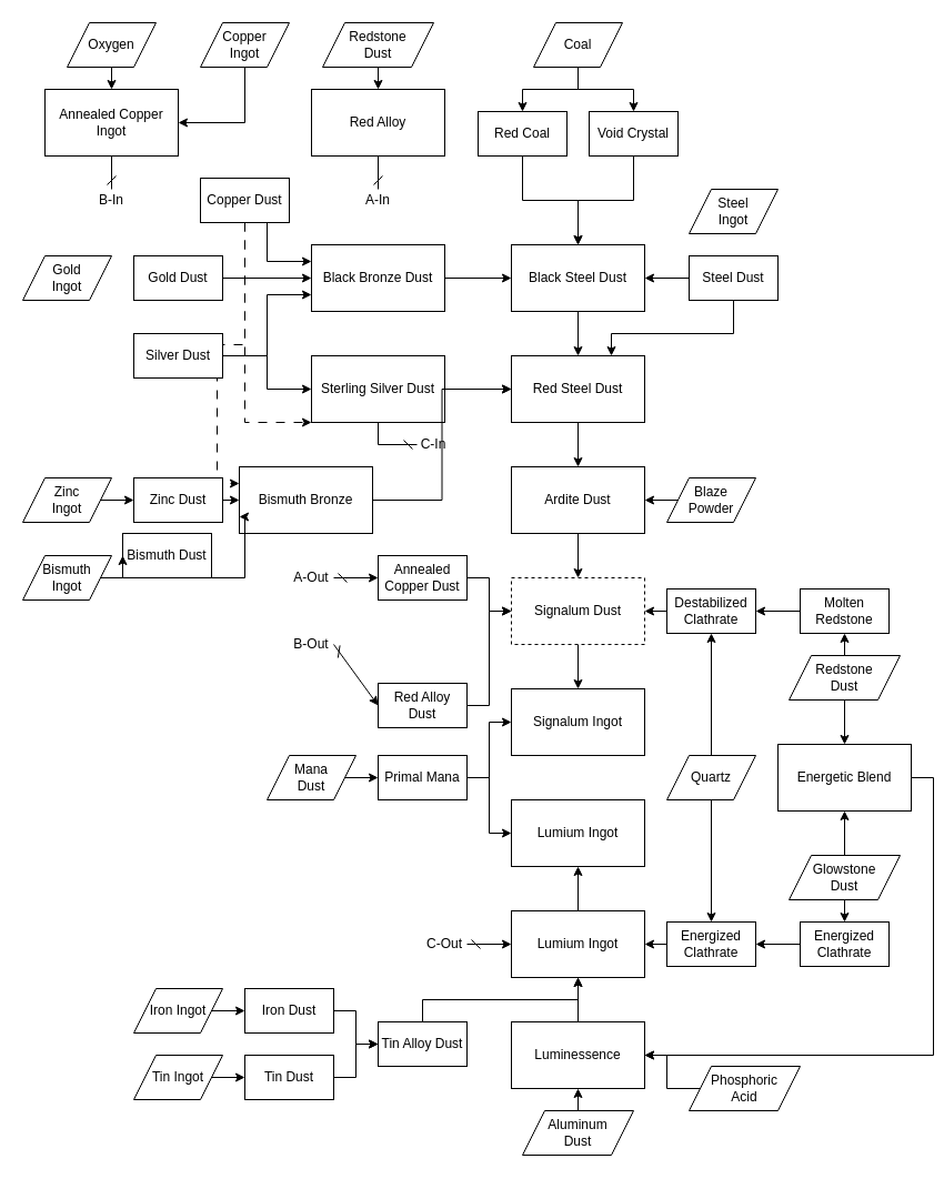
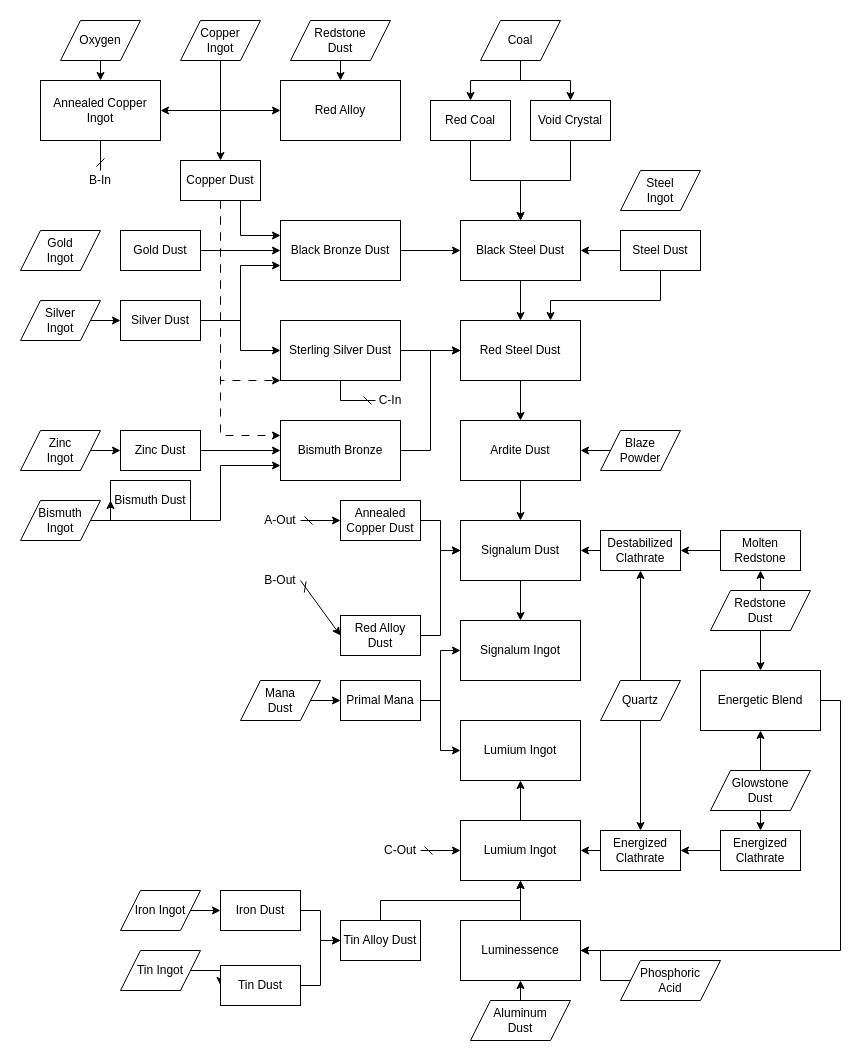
+ <mxCell id="2" style="edgeStyle=orthogonalEdgeStyle;rounded=0;orthogonalLoop=1;jettySize=auto;html=1;exitX=0.5;exitY=1;exitDx=0;exitDy=0;entryX=0;entryY=0.5;entryDx=0;entryDy=0;" edge="1" parent="1" source="5" target="9"><mxGeometry relative="1" as="geometry" /></mxCell>
+ <mxCell id="3" style="edgeStyle=orthogonalEdgeStyle;rounded=0;orthogonalLoop=1;jettySize=auto;html=1;exitX=0.5;exitY=1;exitDx=0;exitDy=0;entryX=0.5;entryY=0;entryDx=0;entryDy=0;" edge="1" parent="1" source="5" target="15"><mxGeometry relative="1" as="geometry" /></mxCell>
- <mxCell id="8" style="edgeStyle=orthogonalEdgeStyle;rounded=0;orthogonalLoop=1;jettySize=auto;html=1;exitX=0.5;exitY=1;exitDx=0;exitDy=0;endArrow=dash;endFill=0;entryX=0.5;entryY=0;entryDx=0;entryDy=0;" edge="1" parent="1" source="9" target="33"><mxGeometry relative="1" as="geometry"><mxPoint x="340" y="180" as="targetPoint" /></mxGeometry></mxCell>
- <mxCell id="33" value="A-In" style="text;html=1;strokeColor=none;fillColor=none;align=center;verticalAlign=middle;whiteSpace=wrap;rounded=0;" vertex="1" parent="1"><mxGeometry x="325" y="170" width="30" height="20" as="geometry" /></mxCell>
+ <mxCell id="23" value="&lt;div&gt;Silver&lt;/div&gt;&lt;div&gt;Ingot&lt;/div&gt;" style="shape=parallelogram;perimeter=parallelogramPerimeter;whiteSpace=wrap;html=1;fixedSize=1;" vertex="1" parent="1"><mxGeometry x="20" y="300" width="80" height="40" as="geometry" /></mxCell>
+ <mxCell id="22" style="edgeStyle=orthogonalEdgeStyle;rounded=0;orthogonalLoop=1;jettySize=auto;html=1;exitX=1;exitY=0.5;exitDx=0;exitDy=0;entryX=0;entryY=0.5;entryDx=0;entryDy=0;" edge="1" parent="1" source="23" target="18"><mxGeometry relative="1" as="geometry" /></mxCell>
- <mxCell id="37" value="Bismuth Bronze" style="rounded=0;whiteSpace=wrap;html=1;" vertex="1" parent="1"><mxGeometry x="215" y="420" width="120" height="60" as="geometry" /></mxCell>
+ <mxCell id="37" value="Bismuth Bronze" style="rounded=0;whiteSpace=wrap;html=1;" vertex="1" parent="1"><mxGeometry x="280" y="420" width="120" height="60" as="geometry" /></mxCell>
- <mxCell id="62" value="Signalum Dust" style="rounded=0;whiteSpace=wrap;html=1;dashed=1;" vertex="1" parent="1"><mxGeometry x="460" y="520" width="120" height="60" as="geometry" /></mxCell>
+ <mxCell id="62" value="Signalum Dust" style="rounded=0;whiteSpace=wrap;html=1;" vertex="1" parent="1"><mxGeometry x="460" y="520" width="120" height="60" as="geometry" /></mxCell>
- <mxCell id="108" value="Tin Dust" style="rounded=0;whiteSpace=wrap;html=1;" vertex="1" parent="1"><mxGeometry x="220" y="950" width="80" height="40" as="geometry" /></mxCell>
+ <mxCell id="108" value="Tin Dust" style="rounded=0;whiteSpace=wrap;html=1;" vertex="1" parent="1"><mxGeometry x="220" y="965" width="80" height="40" as="geometry" /></mxCell>
